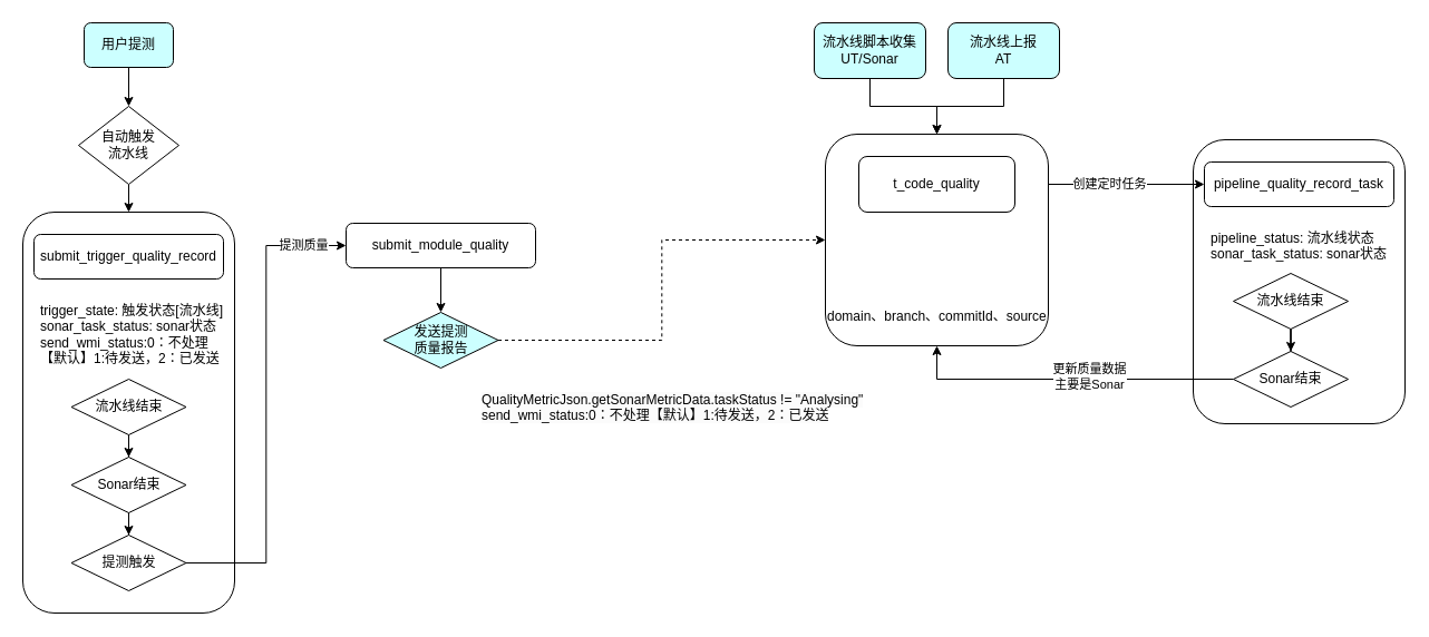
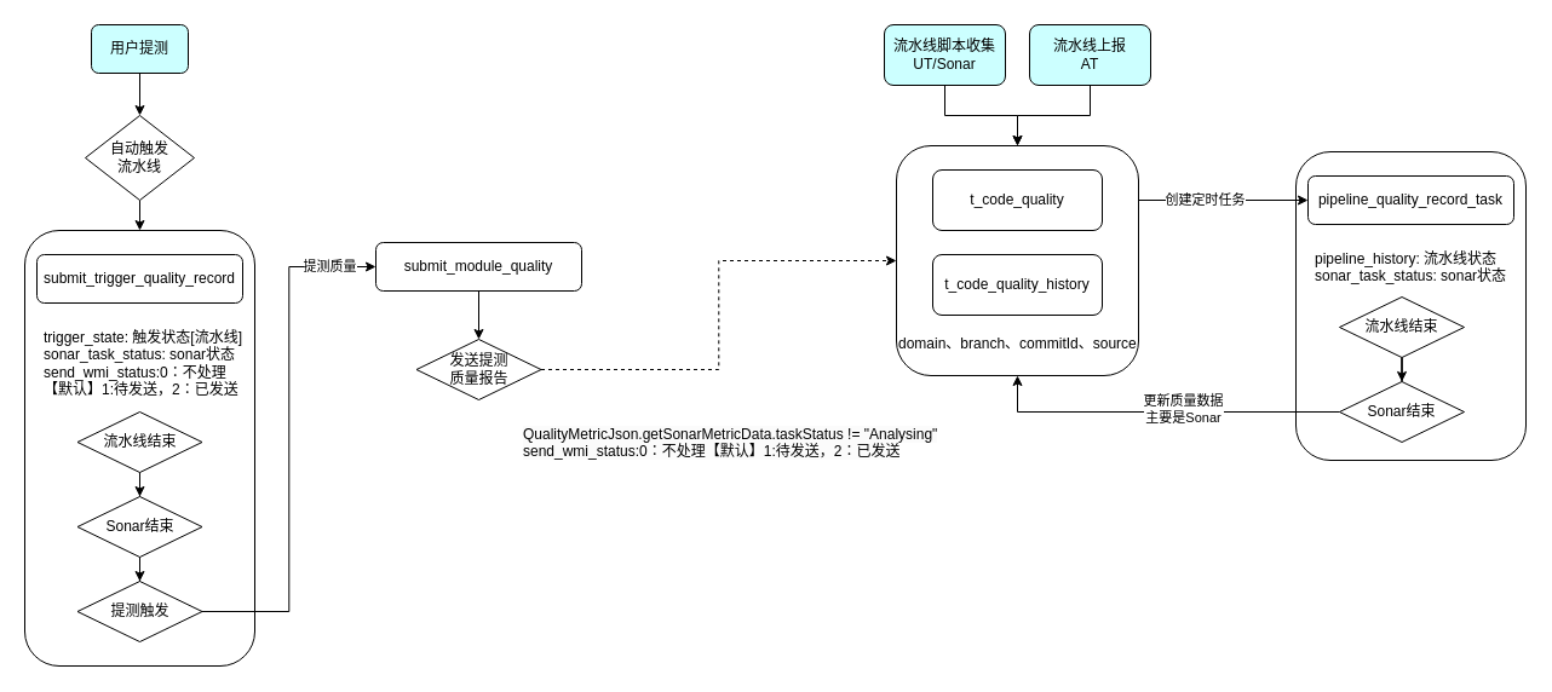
- <mxCell id="11" value="pipeline_status: 流水线状态&lt;div&gt;sonar_task_status: sonar状态&lt;/div&gt;&lt;div&gt;&lt;br&gt;&lt;/div&gt;" style="text;html=1;align=left;verticalAlign=top;whiteSpace=wrap;rounded=0;" vertex="1" parent="9"><mxGeometry x="3.5" y="55" width="170" height="40" as="geometry" /></mxCell>
+ <mxCell id="11" value="pipeline_history: 流水线状态&lt;div&gt;sonar_task_status: sonar状态&lt;/div&gt;&lt;div&gt;&lt;br&gt;&lt;/div&gt;" style="text;html=1;align=left;verticalAlign=top;whiteSpace=wrap;rounded=0;" vertex="1" parent="9"><mxGeometry x="3.5" y="55" width="170" height="40" as="geometry" /></mxCell>
+ <mxCell id="22" value="&lt;div&gt;t_code_quality_history&lt;/div&gt;" style="rounded=1;whiteSpace=wrap;html=1;" vertex="1" parent="2"><mxGeometry x="40" y="190" width="140" height="50" as="geometry" /></mxCell>
- <mxCell id="37" value="发送提测&lt;div&gt;质量报告&lt;/div&gt;" style="rhombus;whiteSpace=wrap;html=1;container=0;fillColor=#ccffff;" vertex="1" parent="1"><mxGeometry x="343.5" y="280" width="103" height="50" as="geometry" /></mxCell>
+ <mxCell id="37" value="发送提测&lt;div&gt;质量报告&lt;/div&gt;" style="rhombus;whiteSpace=wrap;html=1;container=0;" vertex="1" parent="1"><mxGeometry x="343.5" y="280" width="103" height="50" as="geometry" /></mxCell>
